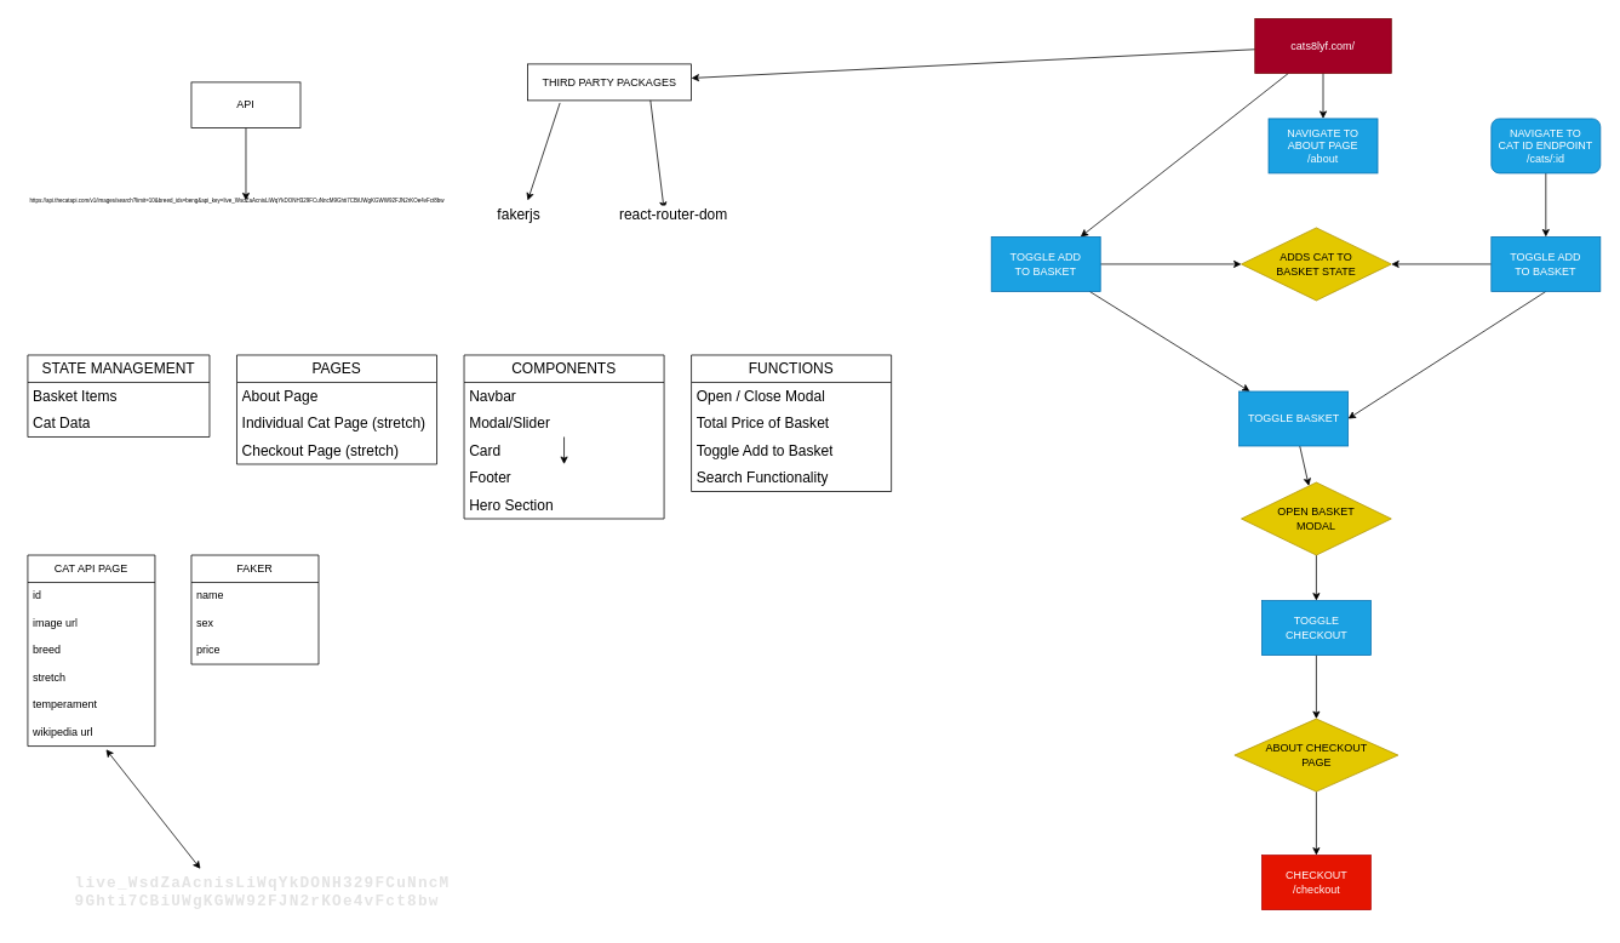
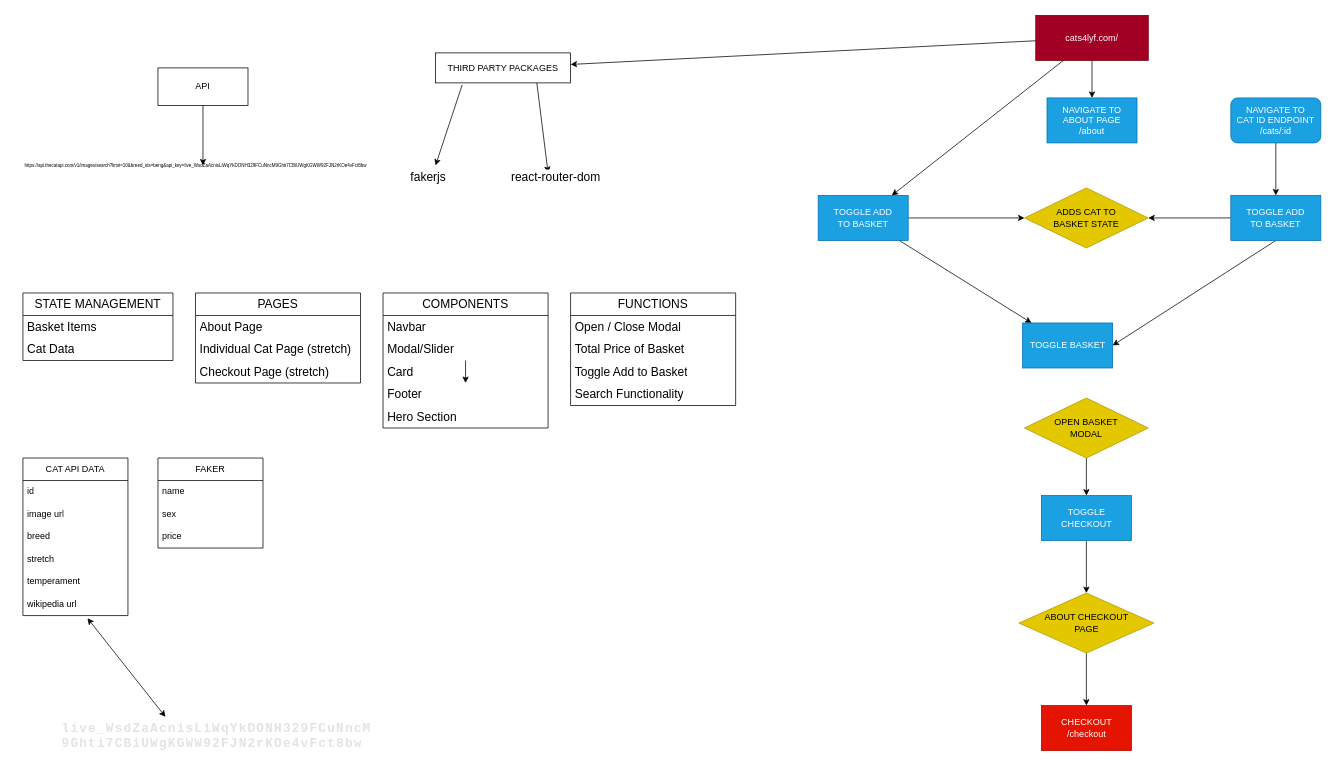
- <mxCell id="44" value="cats8lyf.com/" style="rounded=0;whiteSpace=wrap;html=1;fillColor=#a20025;fontColor=#ffffff;strokeColor=#6F0000;" parent="1" vertex="1"><mxGeometry x="1380" y="20" width="150" height="60" as="geometry" /></mxCell>
+ <mxCell id="44" value="cats4lyf.com/" style="rounded=0;whiteSpace=wrap;html=1;fillColor=#a20025;fontColor=#ffffff;strokeColor=#6F0000;" parent="1" vertex="1"><mxGeometry x="1380" y="20" width="150" height="60" as="geometry" /></mxCell>
- <mxCell id="50" value="" style="edgeStyle=none;html=1;fontSize=6;" parent="1" source="51" target="53" edge="1"><mxGeometry relative="1" as="geometry" /></mxCell>
- <mxCell id="29" value="CAT API PAGE" style="swimlane;fontStyle=0;childLayout=stackLayout;horizontal=1;startSize=30;horizontalStack=0;resizeParent=1;resizeParentMax=0;resizeLast=0;collapsible=1;marginBottom=0;whiteSpace=wrap;html=1;" parent="1" vertex="1"><mxGeometry x="30" y="610" width="140" height="210" as="geometry" /></mxCell>
+ <mxCell id="29" value="CAT API DATA" style="swimlane;fontStyle=0;childLayout=stackLayout;horizontal=1;startSize=30;horizontalStack=0;resizeParent=1;resizeParentMax=0;resizeLast=0;collapsible=1;marginBottom=0;whiteSpace=wrap;html=1;" parent="1" vertex="1"><mxGeometry x="30" y="610" width="140" height="210" as="geometry" /></mxCell>
